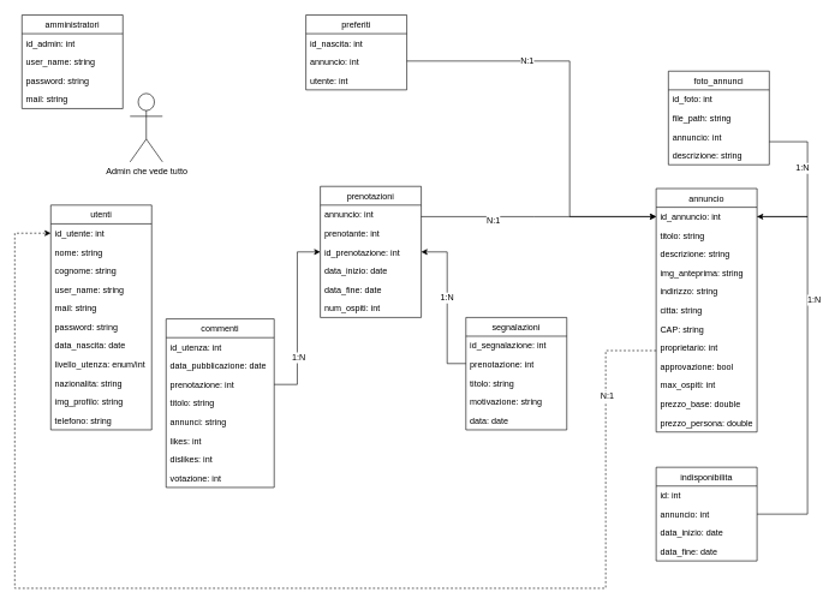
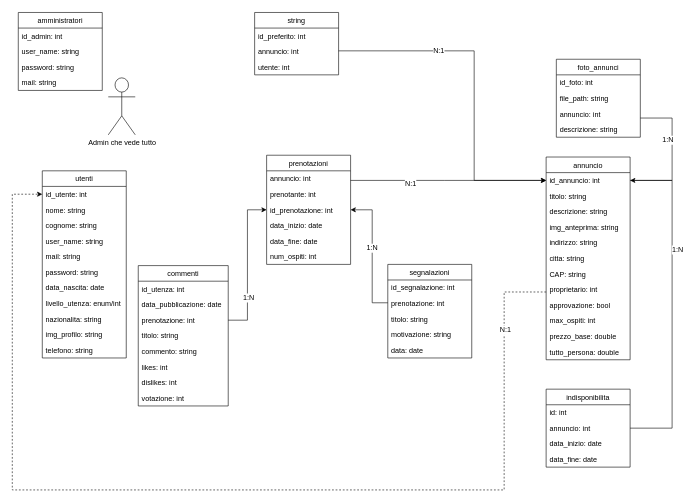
- <mxCell id="36" value="preferiti" style="swimlane;fontStyle=0;childLayout=stackLayout;horizontal=1;startSize=26;fillColor=none;horizontalStack=0;resizeParent=1;resizeParentMax=0;resizeLast=0;collapsible=1;marginBottom=0;" parent="1" vertex="1"><mxGeometry x="424" y="20" width="140" height="104" as="geometry" /></mxCell>
+ <mxCell id="36" value="string" style="swimlane;fontStyle=0;childLayout=stackLayout;horizontal=1;startSize=26;fillColor=none;horizontalStack=0;resizeParent=1;resizeParentMax=0;resizeLast=0;collapsible=1;marginBottom=0;" parent="1" vertex="1"><mxGeometry x="424" y="20" width="140" height="104" as="geometry" /></mxCell>
- <mxCell id="37" value="id_nascita: int" style="text;strokeColor=none;fillColor=none;align=left;verticalAlign=top;spacingLeft=4;spacingRight=4;overflow=hidden;rotatable=0;points=[[0,0.5],[1,0.5]];portConstraint=eastwest;" parent="36" vertex="1"><mxGeometry y="26" width="140" height="26" as="geometry" /></mxCell>
+ <mxCell id="37" value="id_preferito: int" style="text;strokeColor=none;fillColor=none;align=left;verticalAlign=top;spacingLeft=4;spacingRight=4;overflow=hidden;rotatable=0;points=[[0,0.5],[1,0.5]];portConstraint=eastwest;" parent="36" vertex="1"><mxGeometry y="26" width="140" height="26" as="geometry" /></mxCell>
- <mxCell id="20" value="annunci: string" style="text;strokeColor=none;fillColor=none;align=left;verticalAlign=top;spacingLeft=4;spacingRight=4;overflow=hidden;rotatable=0;points=[[0,0.5],[1,0.5]];portConstraint=eastwest;" parent="15" vertex="1"><mxGeometry y="130" width="150" height="26" as="geometry" /></mxCell>
+ <mxCell id="20" value="commento: string" style="text;strokeColor=none;fillColor=none;align=left;verticalAlign=top;spacingLeft=4;spacingRight=4;overflow=hidden;rotatable=0;points=[[0,0.5],[1,0.5]];portConstraint=eastwest;" parent="15" vertex="1"><mxGeometry y="130" width="150" height="26" as="geometry" /></mxCell>
- <mxCell id="14" value="prezzo_persona: double" style="text;strokeColor=none;fillColor=none;align=left;verticalAlign=top;spacingLeft=4;spacingRight=4;overflow=hidden;rotatable=0;points=[[0,0.5],[1,0.5]];portConstraint=eastwest;" parent="2" vertex="1"><mxGeometry y="312" width="140" height="26" as="geometry" /></mxCell>
+ <mxCell id="14" value="tutto_persona: double" style="text;strokeColor=none;fillColor=none;align=left;verticalAlign=top;spacingLeft=4;spacingRight=4;overflow=hidden;rotatable=0;points=[[0,0.5],[1,0.5]];portConstraint=eastwest;" parent="2" vertex="1"><mxGeometry y="312" width="140" height="26" as="geometry" /></mxCell>
